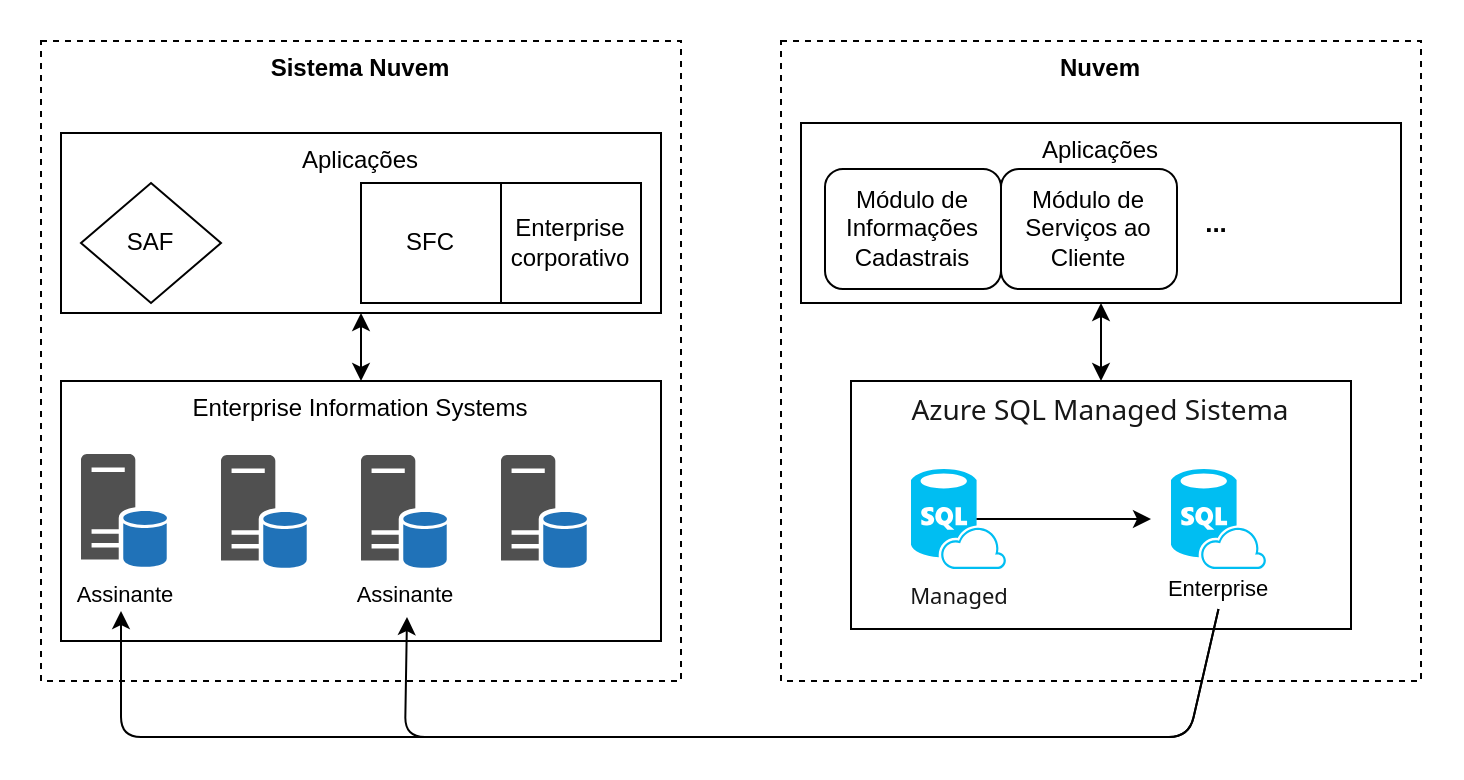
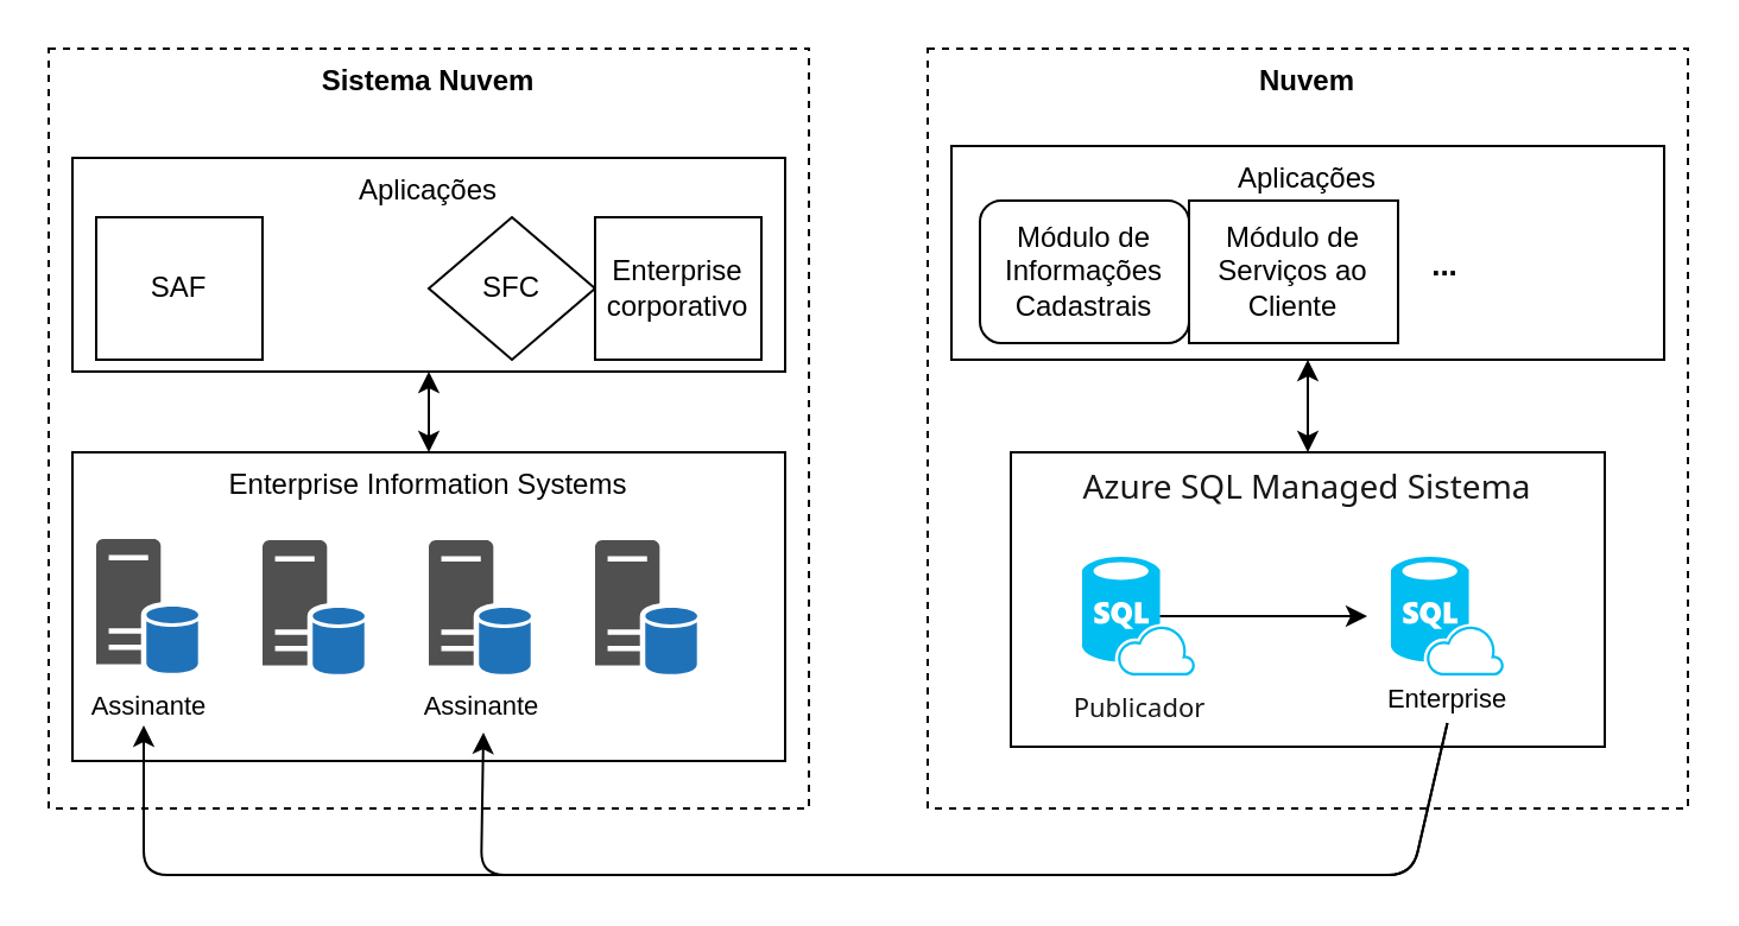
- <mxCell id="23" value="Módulo de Serviços ao Cliente" style="whiteSpace=wrap;html=1;align=center;rounded=1;" parent="1" vertex="1"><mxGeometry x="500" y="84" width="88" height="60" as="geometry" /></mxCell>
+ <mxCell id="23" value="Módulo de Serviços ao Cliente" style="rounded=0;whiteSpace=wrap;html=1;align=center;" parent="1" vertex="1"><mxGeometry x="500" y="84" width="88" height="60" as="geometry" /></mxCell>
- <mxCell id="4" value="SAF" style="rhombus;whiteSpace=wrap;html=1;align=center;" parent="1" vertex="1"><mxGeometry x="40" y="91" width="70" height="60" as="geometry" /></mxCell>
+ <mxCell id="4" value="SAF" style="rounded=0;whiteSpace=wrap;html=1;align=center;" parent="1" vertex="1"><mxGeometry x="40" y="91" width="70" height="60" as="geometry" /></mxCell>
- <mxCell id="5" value="SFC" style="rounded=0;whiteSpace=wrap;html=1;align=center;" parent="1" vertex="1"><mxGeometry x="180" y="91" width="70" height="60" as="geometry" /></mxCell>
+ <mxCell id="5" value="SFC" style="rhombus;whiteSpace=wrap;html=1;align=center;" parent="1" vertex="1"><mxGeometry x="180" y="91" width="70" height="60" as="geometry" /></mxCell>
- <mxCell id="11" value="&lt;span style=&quot;color: rgb(23, 23, 23); font-family: &amp;quot;segoe ui&amp;quot;, segoeui, &amp;quot;helvetica neue&amp;quot;, helvetica, arial, sans-serif; font-size: 11px; background-color: rgb(255, 255, 255);&quot;&gt;Managed&lt;/span&gt;" style="verticalLabelPosition=bottom;html=1;verticalAlign=top;align=center;strokeColor=none;fillColor=#00BEF2;shape=mxgraph.azure.sql_database_sql_azure;fontSize=11;" parent="1" vertex="1"><mxGeometry x="455" y="234" width="47.5" height="50" as="geometry" /></mxCell>
+ <mxCell id="11" value="&lt;span style=&quot;color: rgb(23, 23, 23); font-family: &amp;quot;segoe ui&amp;quot;, segoeui, &amp;quot;helvetica neue&amp;quot;, helvetica, arial, sans-serif; font-size: 11px; background-color: rgb(255, 255, 255);&quot;&gt;Publicador&lt;/span&gt;" style="verticalLabelPosition=bottom;html=1;verticalAlign=top;align=center;strokeColor=none;fillColor=#00BEF2;shape=mxgraph.azure.sql_database_sql_azure;fontSize=11;" parent="1" vertex="1"><mxGeometry x="455" y="234" width="47.5" height="50" as="geometry" /></mxCell>
